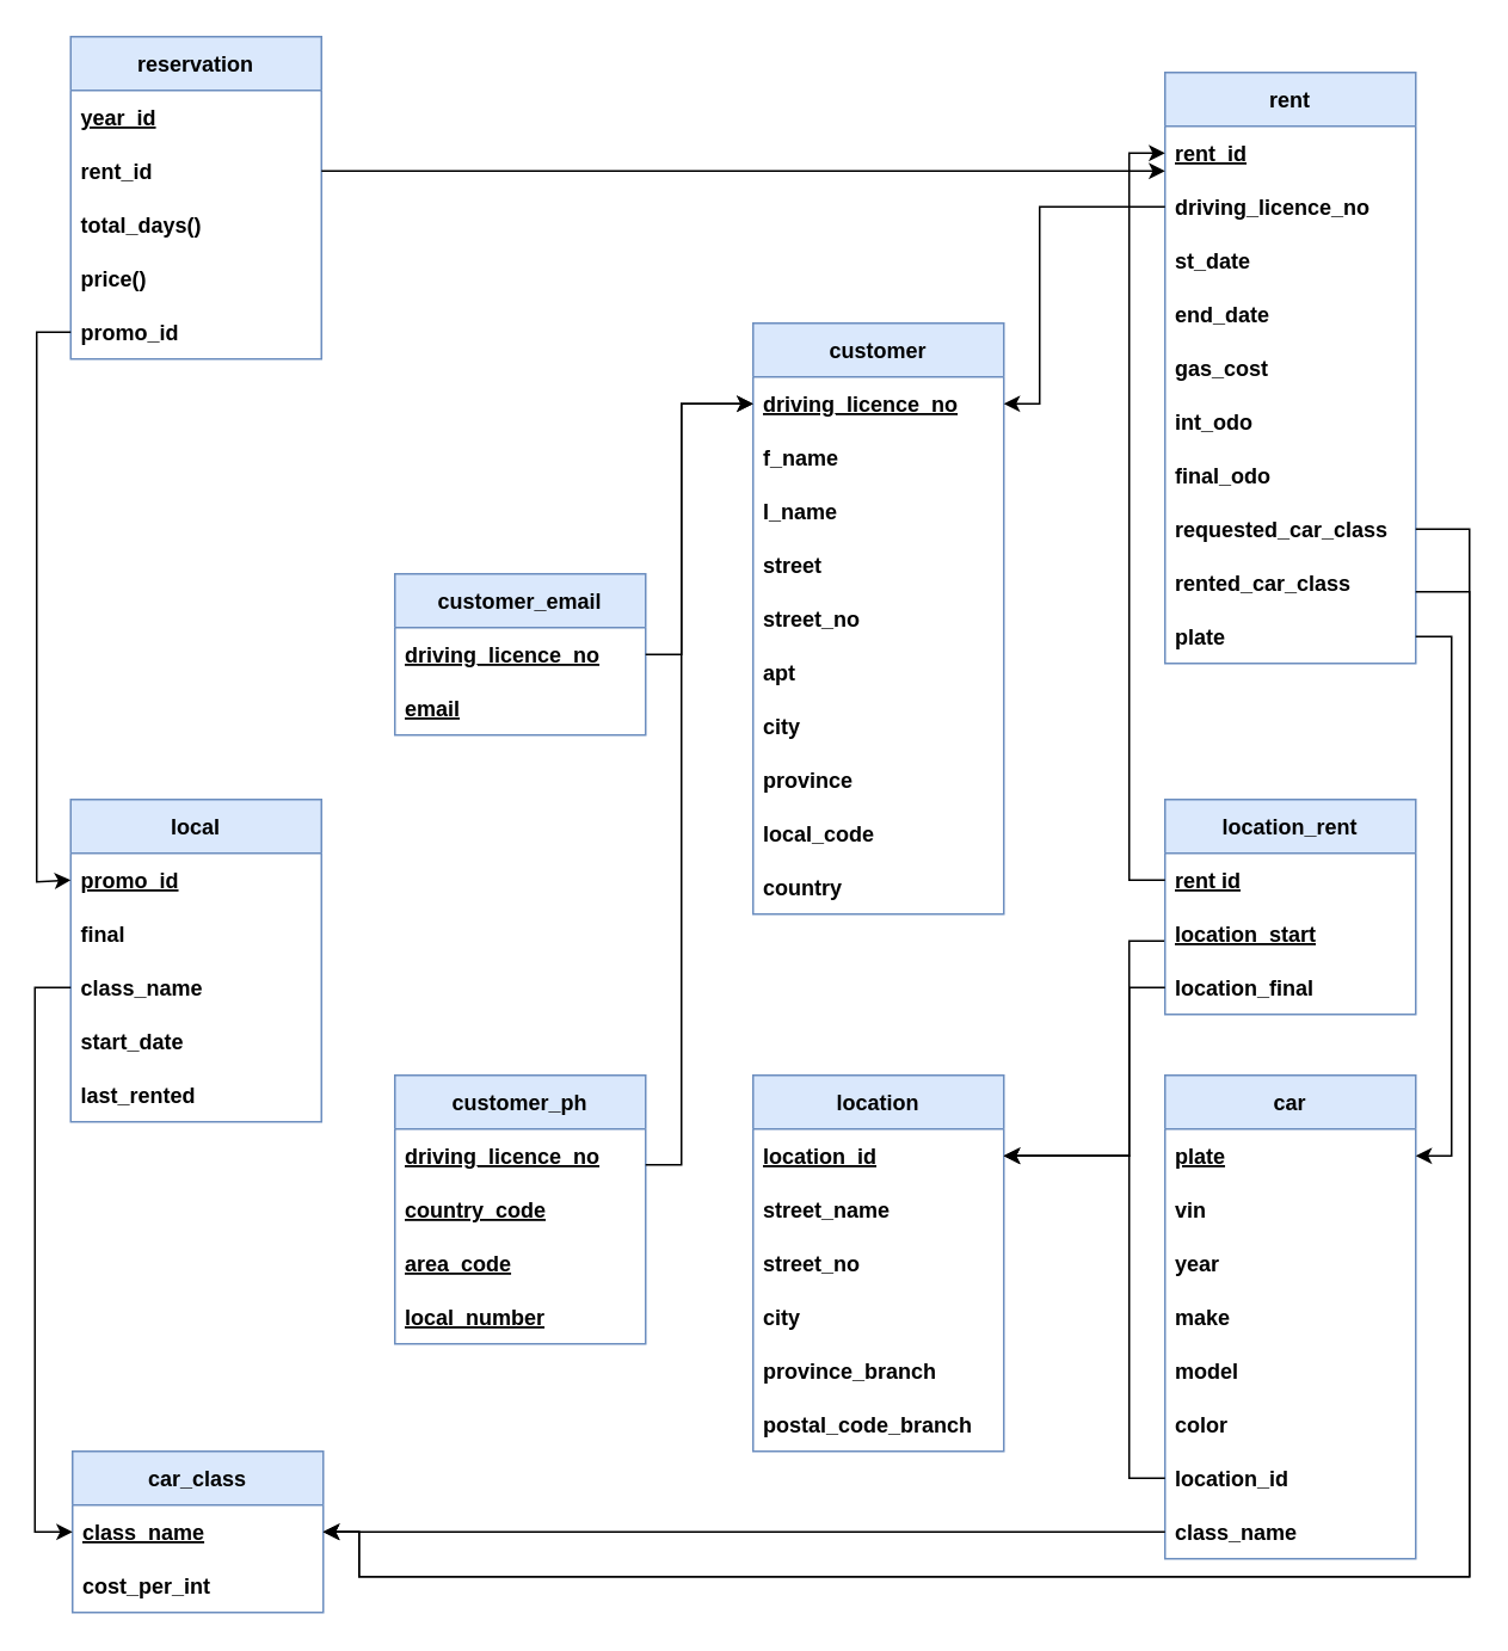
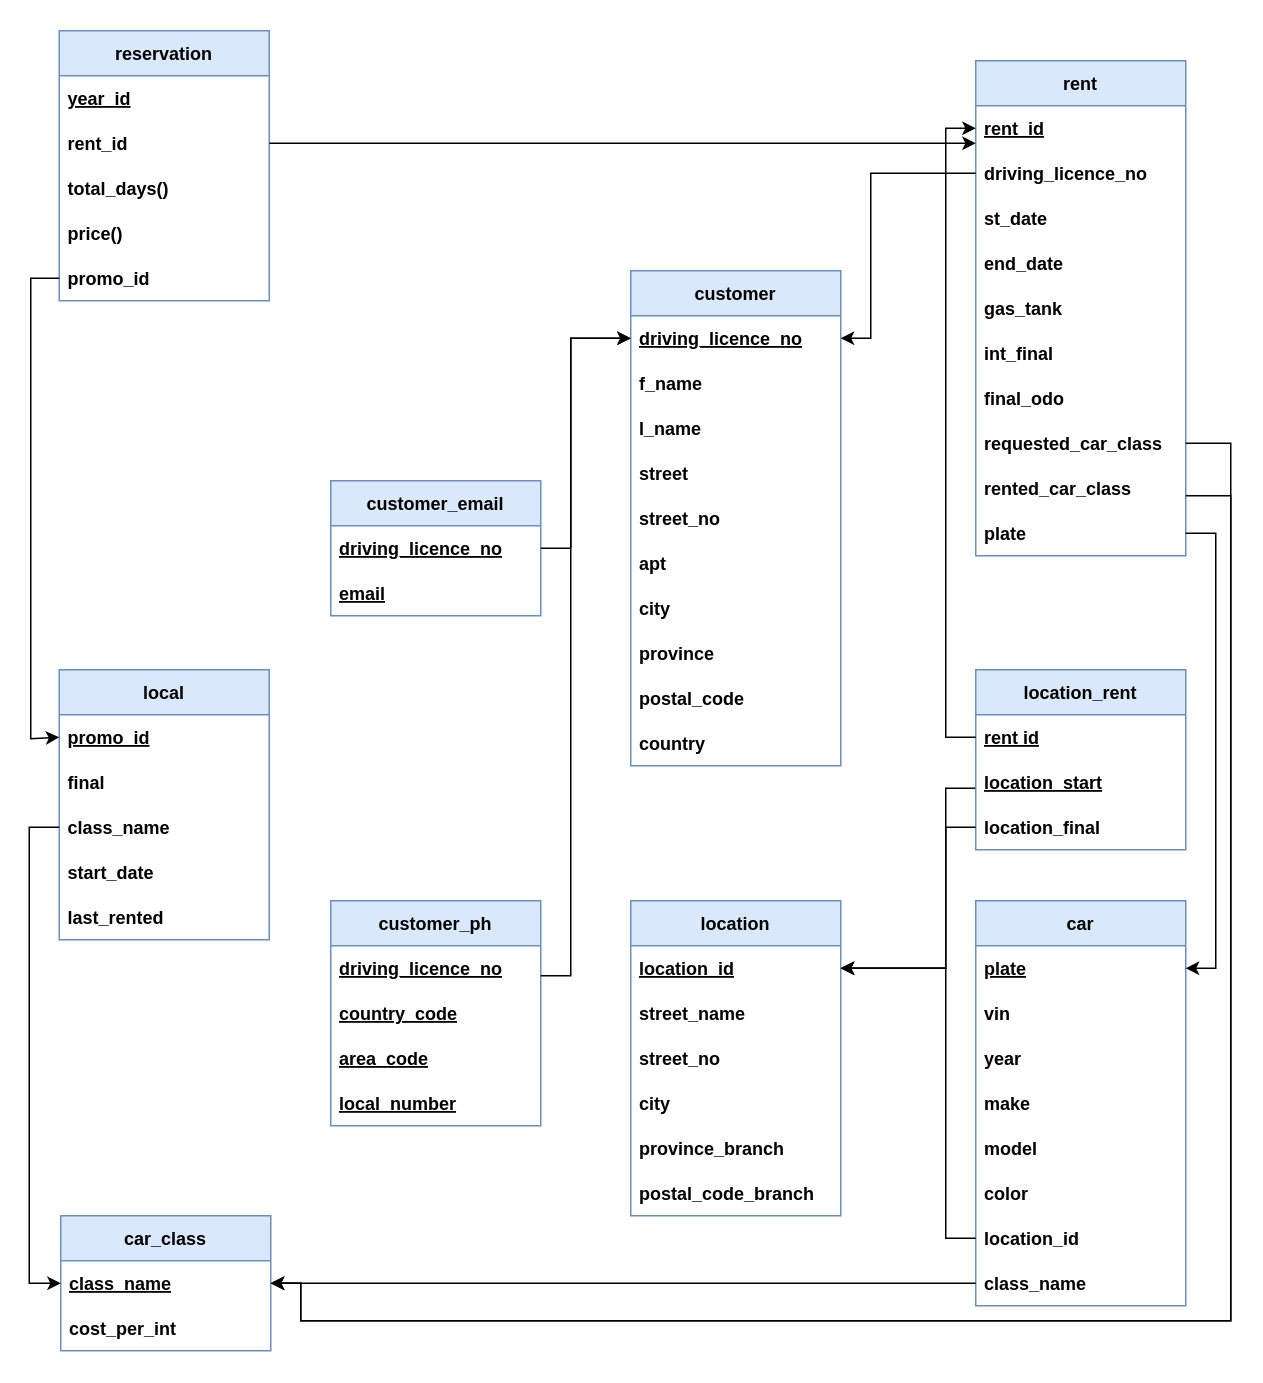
- <mxCell id="48" value="gas_cost" style="text;strokeColor=none;fillColor=none;align=left;verticalAlign=middle;spacingLeft=4;spacingRight=4;overflow=hidden;points=[[0,0.5],[1,0.5]];portConstraint=eastwest;rotatable=0;fontSize=12;fontFamily=Helvetica;fontStyle=1" parent="43" vertex="1"><mxGeometry y="150" width="140" height="30" as="geometry" /></mxCell>
+ <mxCell id="48" value="gas_tank" style="text;strokeColor=none;fillColor=none;align=left;verticalAlign=middle;spacingLeft=4;spacingRight=4;overflow=hidden;points=[[0,0.5],[1,0.5]];portConstraint=eastwest;rotatable=0;fontSize=12;fontFamily=Helvetica;fontStyle=1" parent="43" vertex="1"><mxGeometry y="150" width="140" height="30" as="geometry" /></mxCell>
- <mxCell id="49" value="int_odo" style="text;strokeColor=none;fillColor=none;align=left;verticalAlign=middle;spacingLeft=4;spacingRight=4;overflow=hidden;points=[[0,0.5],[1,0.5]];portConstraint=eastwest;rotatable=0;fontSize=12;fontFamily=Helvetica;fontStyle=1" parent="43" vertex="1"><mxGeometry y="180" width="140" height="30" as="geometry" /></mxCell>
+ <mxCell id="49" value="int_final" style="text;strokeColor=none;fillColor=none;align=left;verticalAlign=middle;spacingLeft=4;spacingRight=4;overflow=hidden;points=[[0,0.5],[1,0.5]];portConstraint=eastwest;rotatable=0;fontSize=12;fontFamily=Helvetica;fontStyle=1" parent="43" vertex="1"><mxGeometry y="180" width="140" height="30" as="geometry" /></mxCell>
- <mxCell id="34" value="local_code" style="text;strokeColor=none;fillColor=none;align=left;verticalAlign=middle;spacingLeft=4;spacingRight=4;overflow=hidden;points=[[0,0.5],[1,0.5]];portConstraint=eastwest;rotatable=0;fontSize=12;fontFamily=Helvetica;fontStyle=1" parent="25" vertex="1"><mxGeometry y="270" width="140" height="30" as="geometry" /></mxCell>
+ <mxCell id="34" value="postal_code" style="text;strokeColor=none;fillColor=none;align=left;verticalAlign=middle;spacingLeft=4;spacingRight=4;overflow=hidden;points=[[0,0.5],[1,0.5]];portConstraint=eastwest;rotatable=0;fontSize=12;fontFamily=Helvetica;fontStyle=1" parent="25" vertex="1"><mxGeometry y="270" width="140" height="30" as="geometry" /></mxCell>
